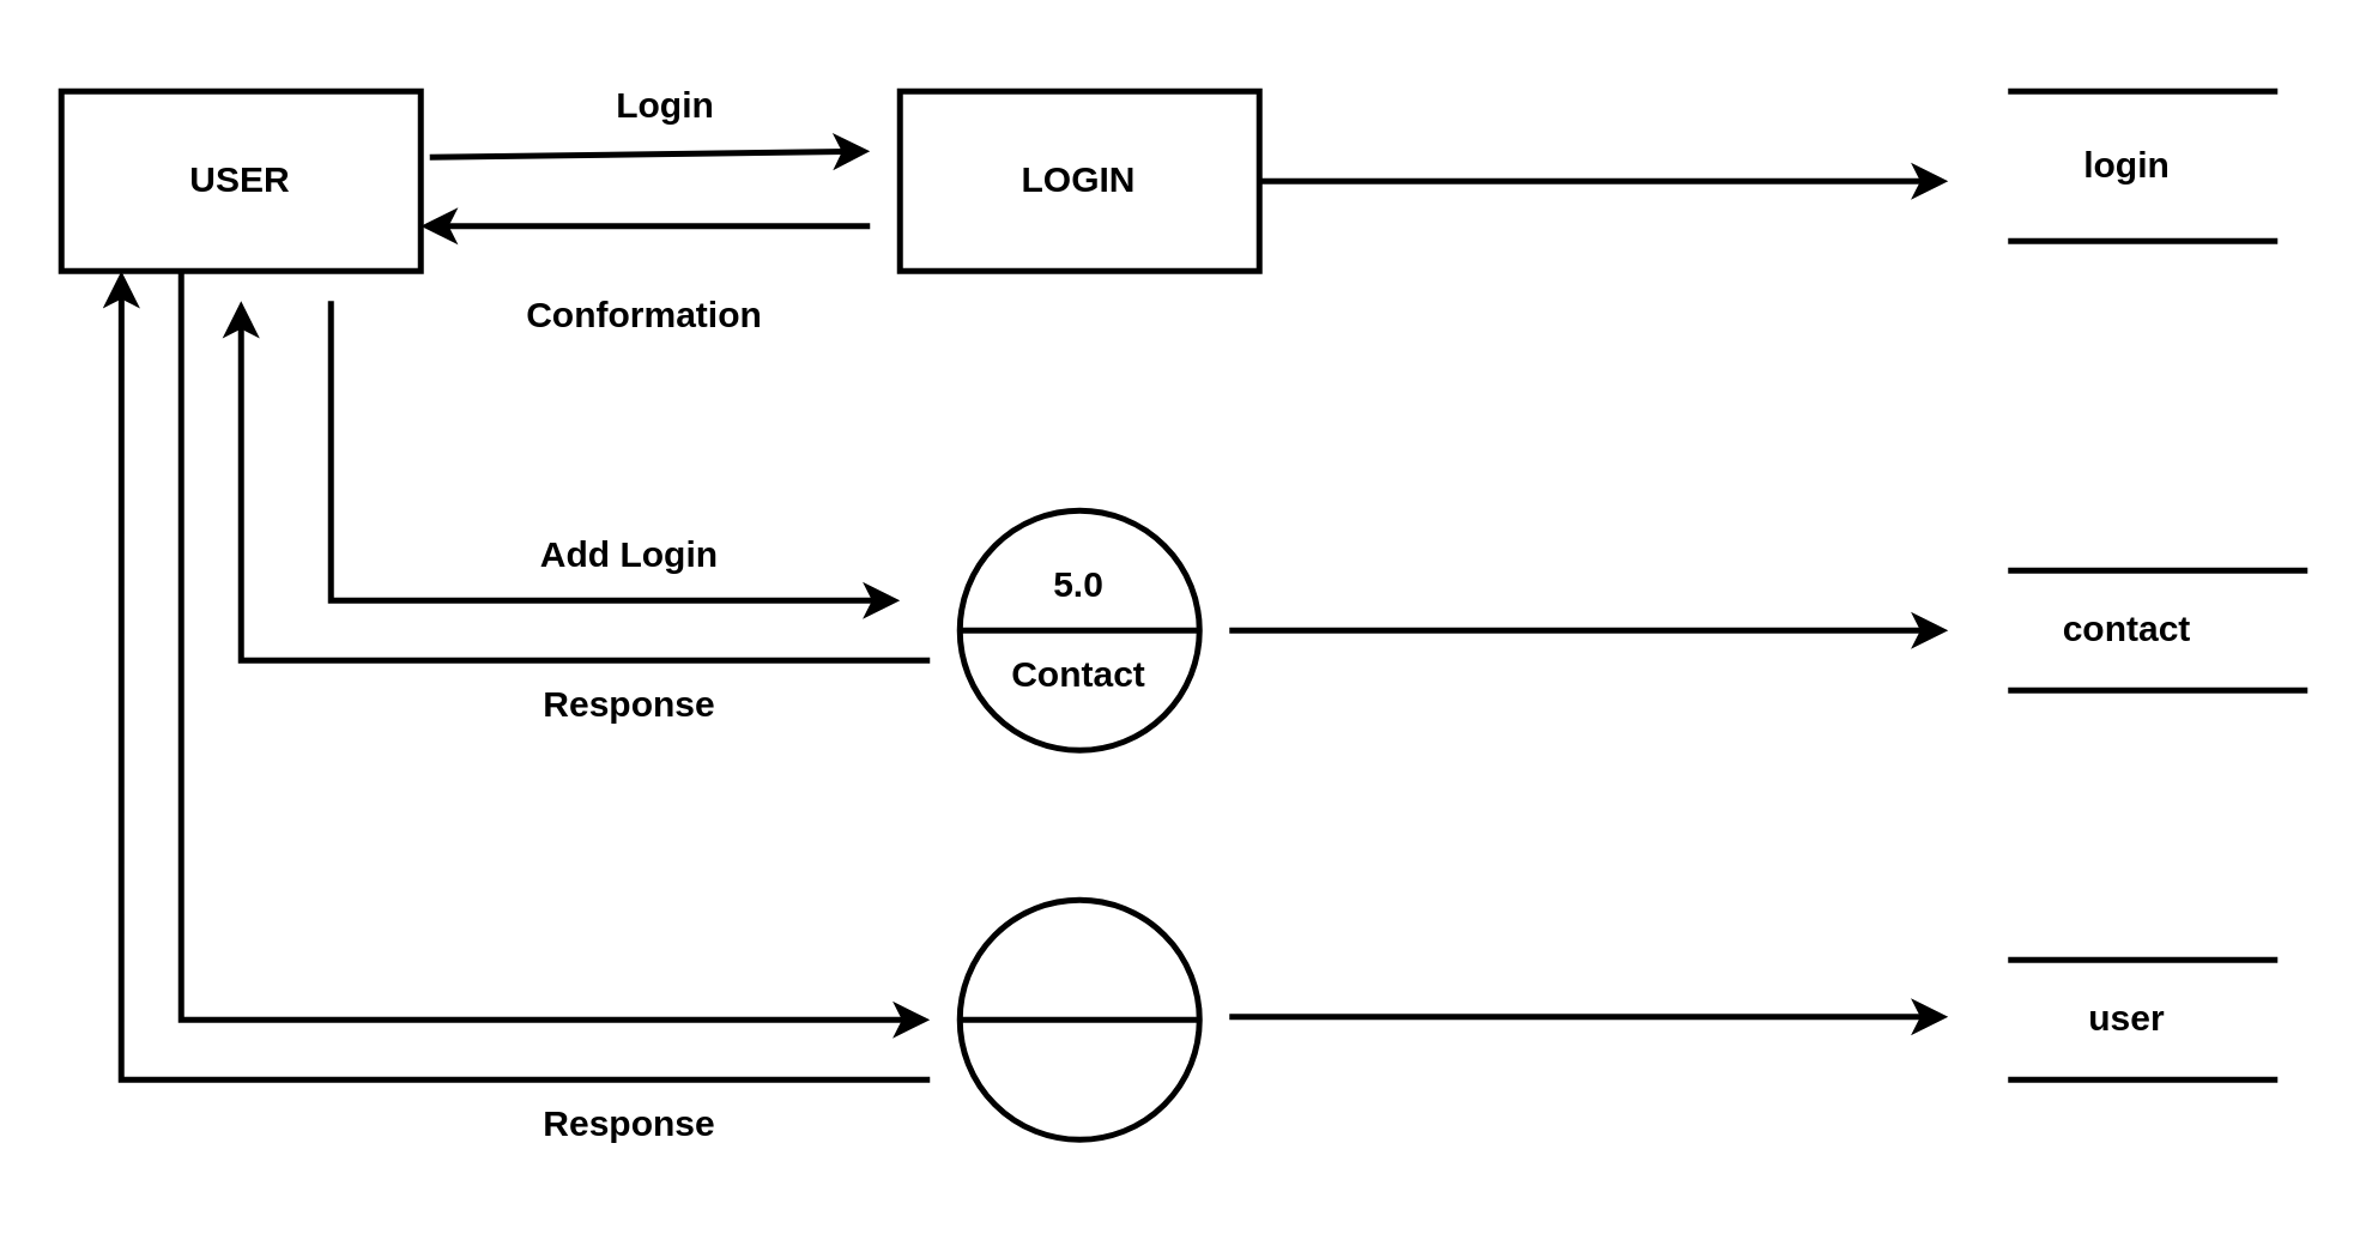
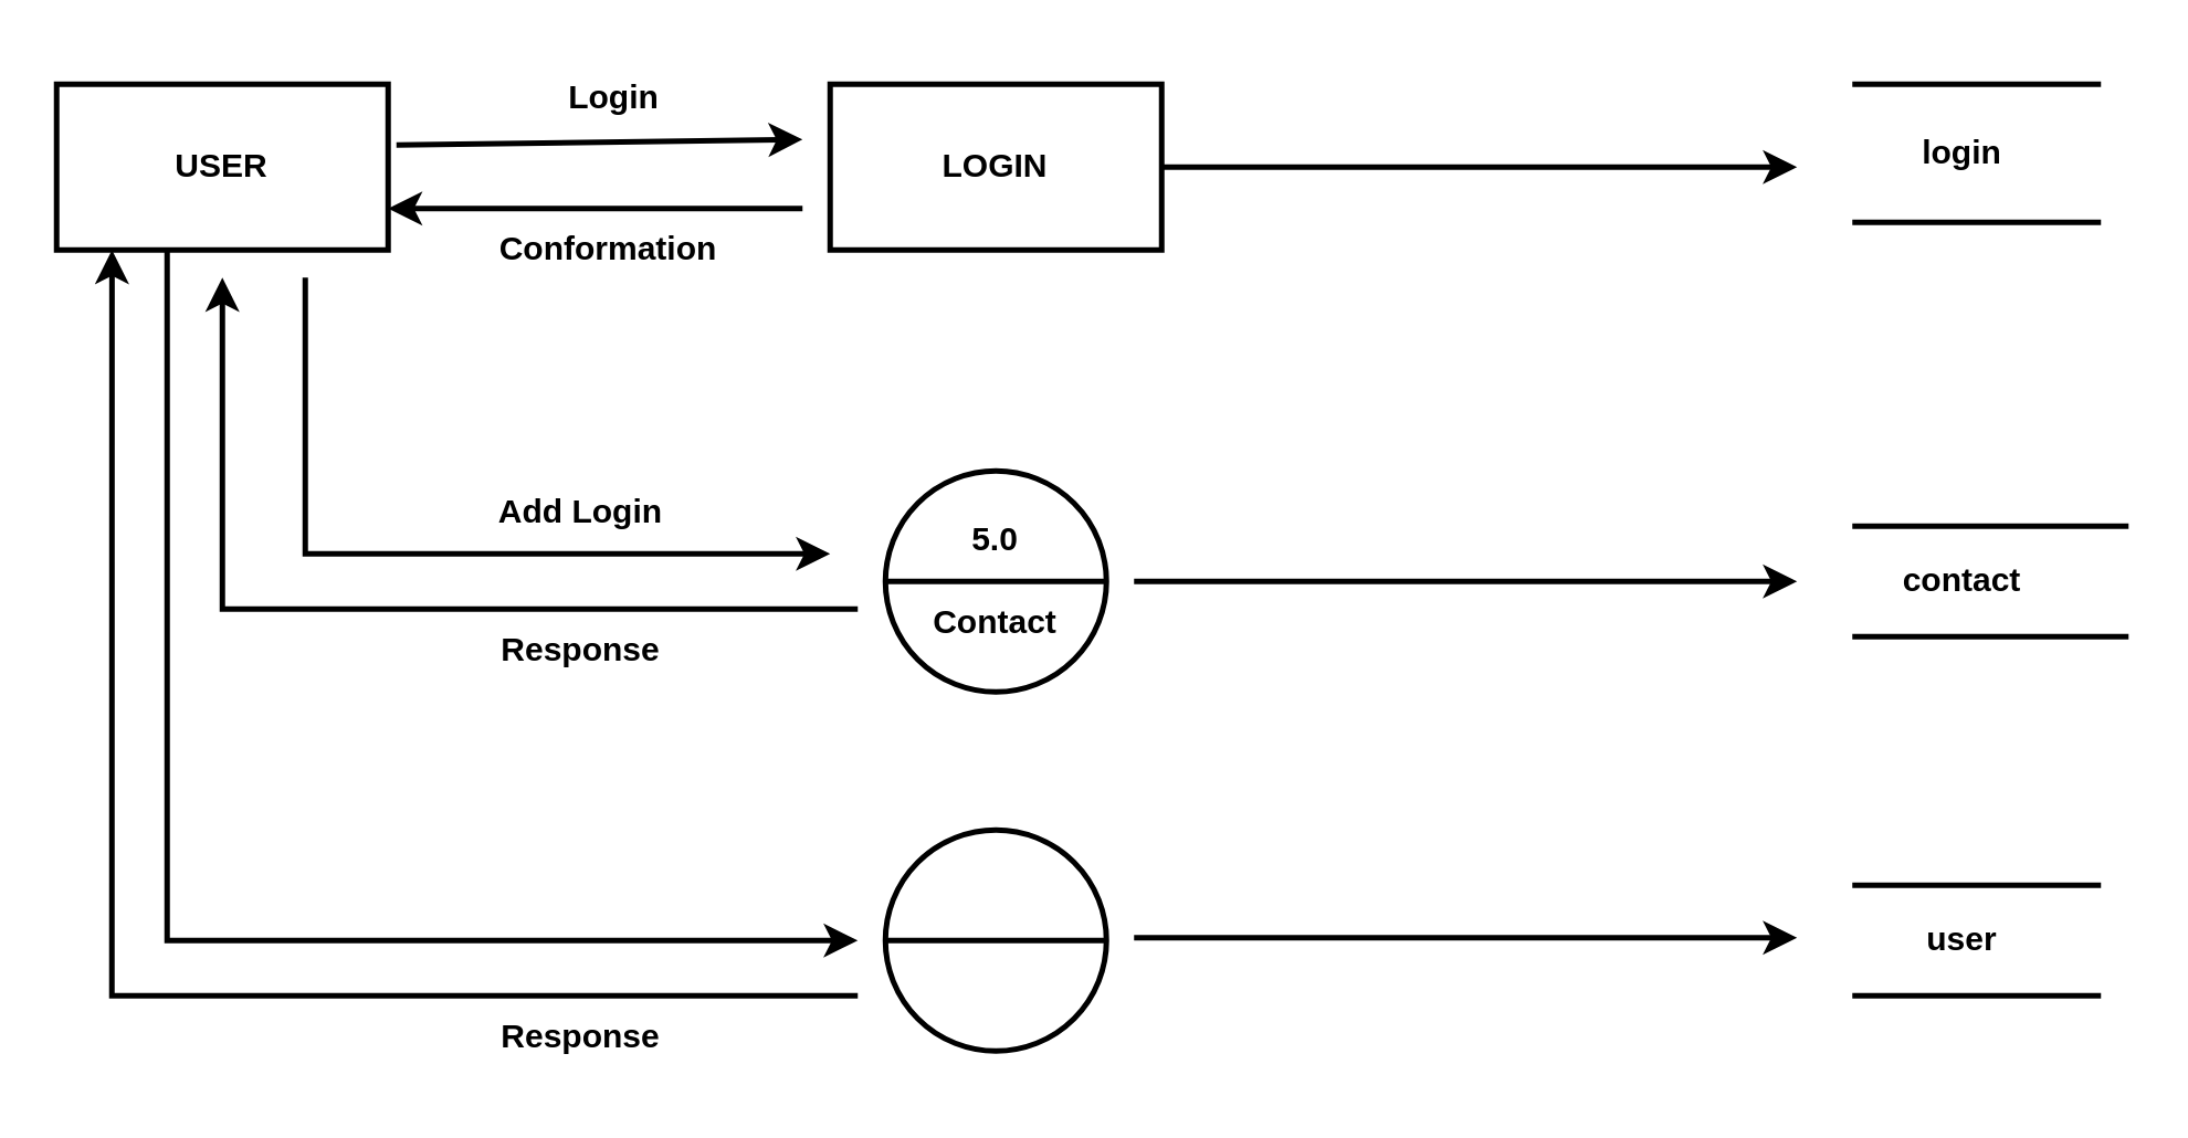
- <mxCell id="8" value="&lt;b&gt;Conformation&lt;/b&gt;" style="text;html=1;strokeColor=none;fillColor=none;align=center;verticalAlign=middle;whiteSpace=wrap;rounded=0;" parent="1" vertex="1"><mxGeometry x="165" y="95" width="100" height="20" as="geometry" /></mxCell>
+ <mxCell id="8" value="&lt;b&gt;Conformation&lt;/b&gt;" style="text;html=1;strokeColor=none;fillColor=none;align=center;verticalAlign=middle;whiteSpace=wrap;rounded=0;" parent="1" vertex="1"><mxGeometry x="170" y="80" width="100" height="20" as="geometry" /></mxCell>
